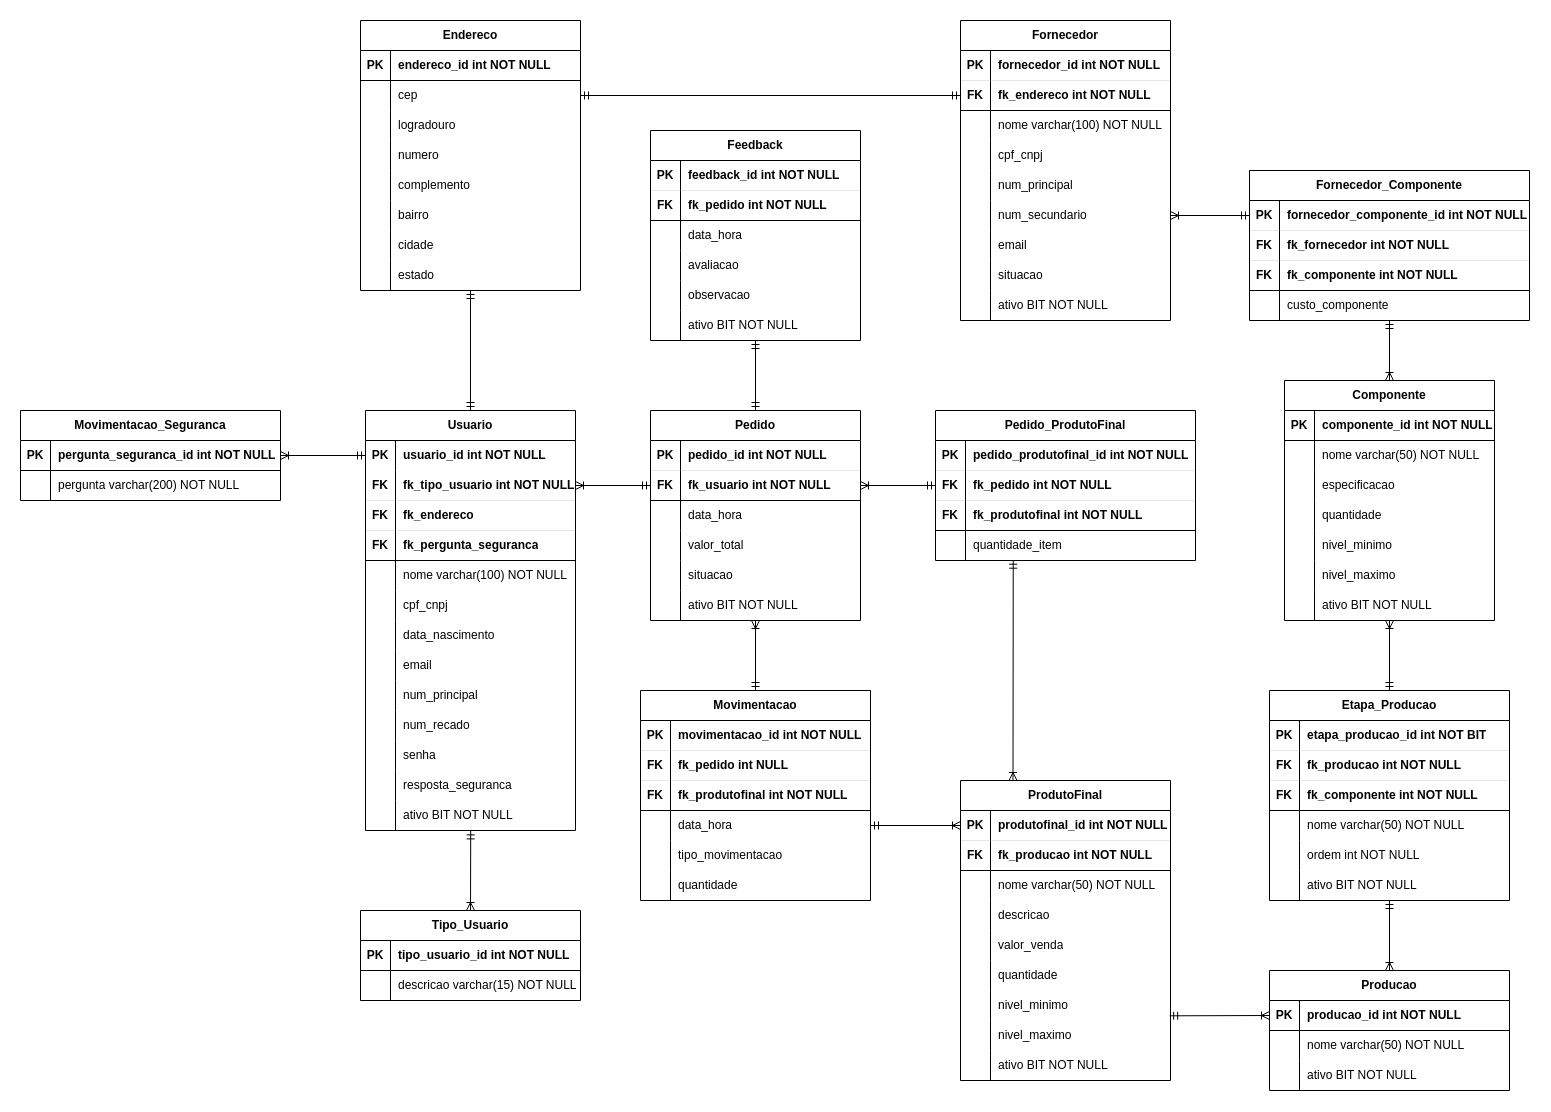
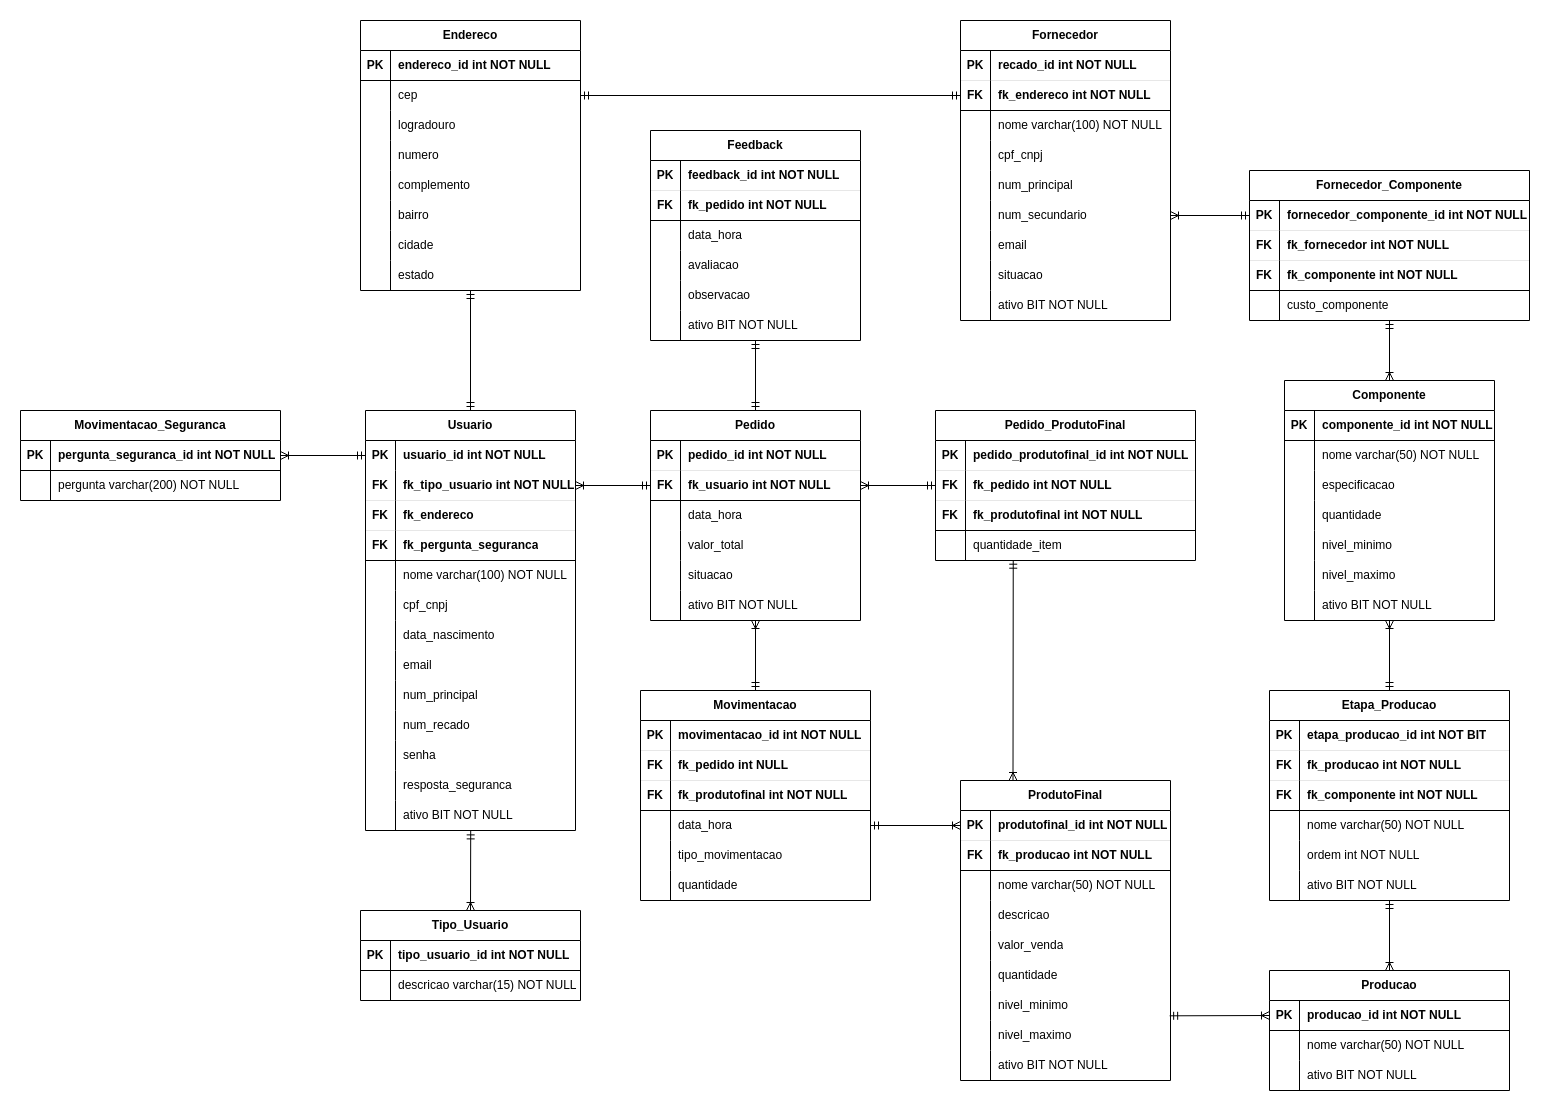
- <mxCell id="122" value="&lt;span style=&quot;text-wrap-mode: nowrap;&quot;&gt;fornecedor_id int NOT NULL&lt;/span&gt;" style="shape=partialRectangle;connectable=0;fillColor=none;top=0;left=0;bottom=0;right=0;align=left;spacingLeft=6;fontStyle=1;overflow=hidden;html=1;whiteSpace=wrap;" parent="120" vertex="1"><mxGeometry x="30" width="180" height="30" as="geometry"><mxRectangle width="180" height="30" as="alternateBounds" /></mxGeometry></mxCell>
+ <mxCell id="122" value="&lt;span style=&quot;text-wrap-mode: nowrap;&quot;&gt;recado_id int NOT NULL&lt;/span&gt;" style="shape=partialRectangle;connectable=0;fillColor=none;top=0;left=0;bottom=0;right=0;align=left;spacingLeft=6;fontStyle=1;overflow=hidden;html=1;whiteSpace=wrap;" parent="120" vertex="1"><mxGeometry x="30" width="180" height="30" as="geometry"><mxRectangle width="180" height="30" as="alternateBounds" /></mxGeometry></mxCell>
